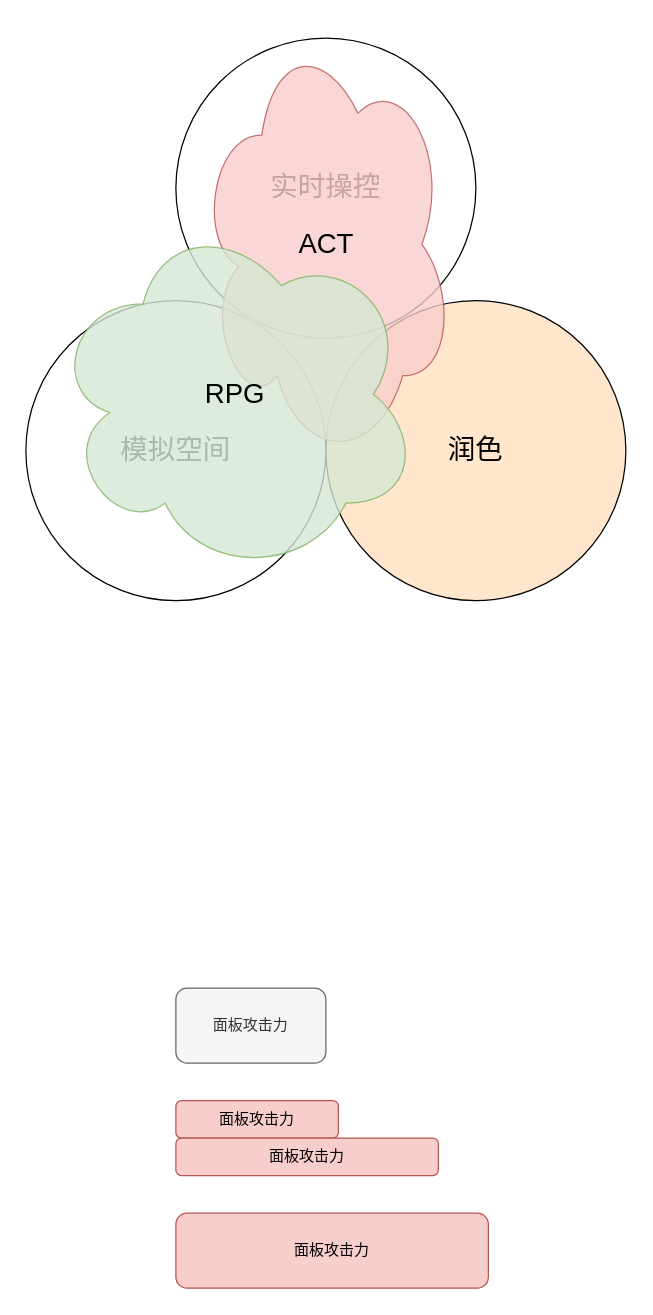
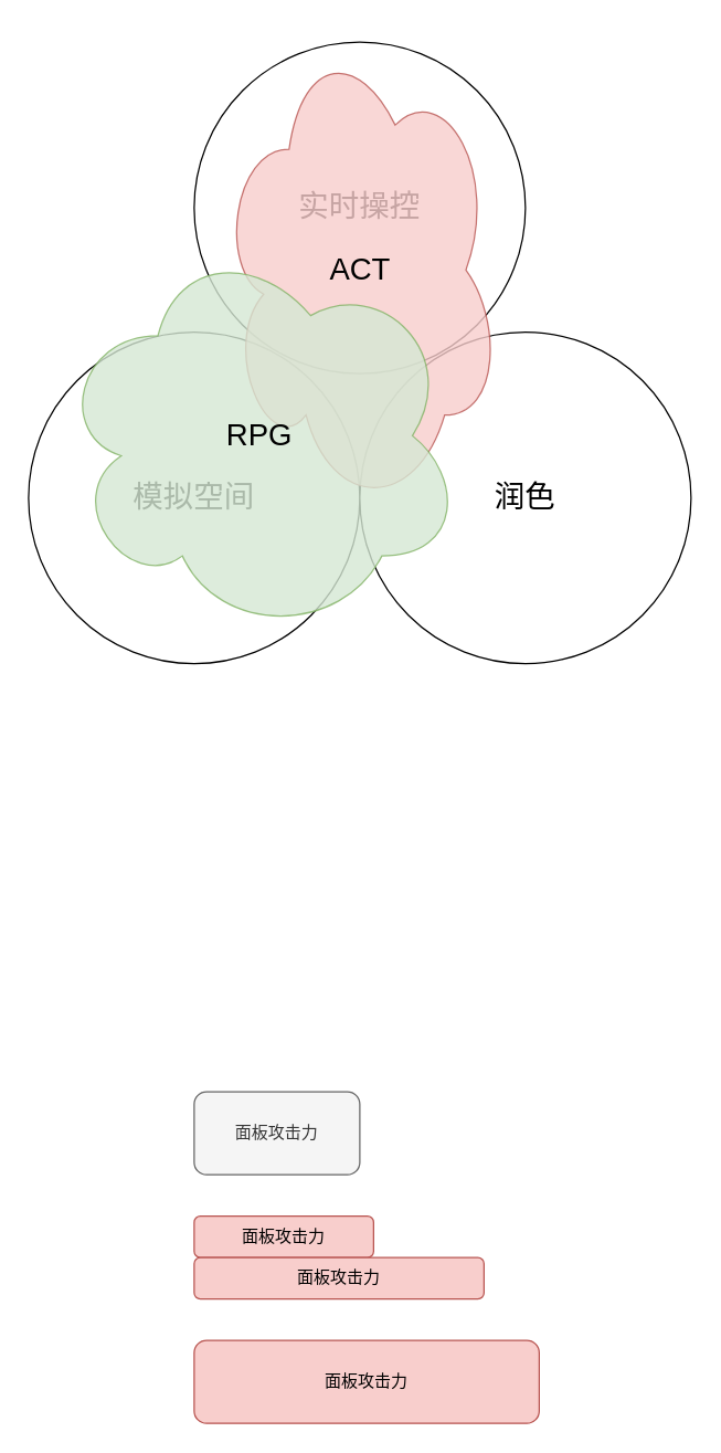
- <mxCell id="8" value="&lt;font style=&quot;font-size: 22px;&quot;&gt;润色&lt;/font&gt;" style="ellipse;whiteSpace=wrap;html=1;aspect=fixed;fillColor=#ffe6cc;" parent="1" vertex="1"><mxGeometry x="260" y="240" width="240" height="240" as="geometry" /></mxCell>
+ <mxCell id="8" value="&lt;font style=&quot;font-size: 22px;&quot;&gt;润色&lt;/font&gt;" style="ellipse;whiteSpace=wrap;html=1;aspect=fixed;" parent="1" vertex="1"><mxGeometry x="260" y="240" width="240" height="240" as="geometry" /></mxCell>
